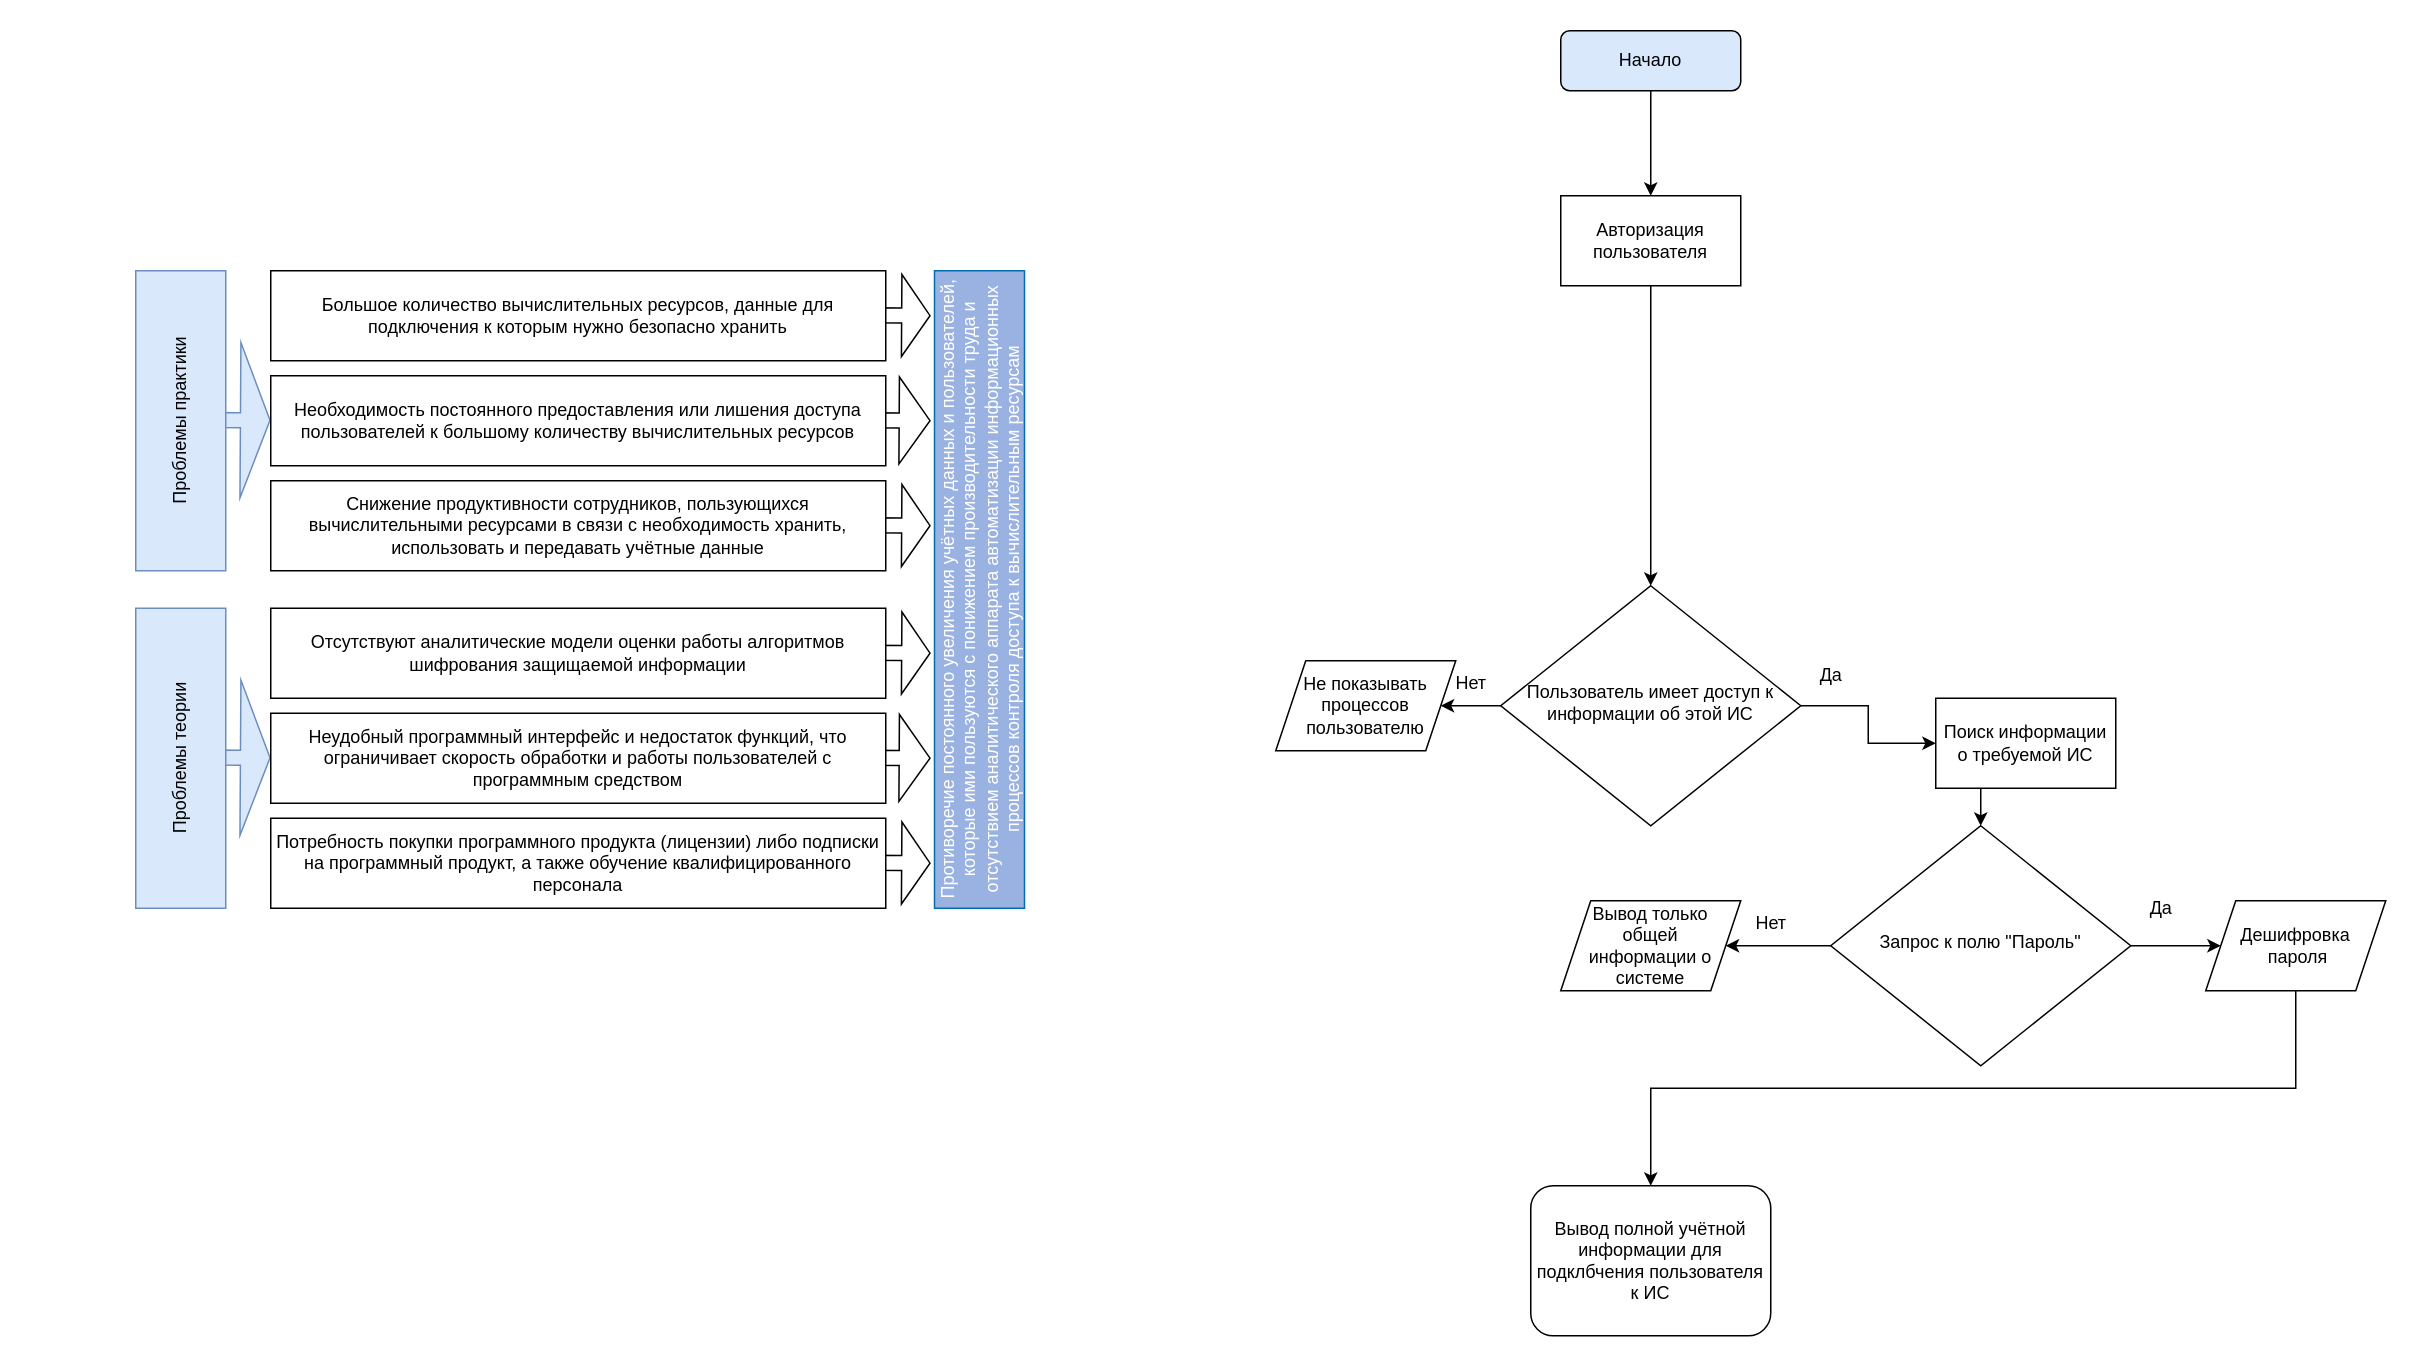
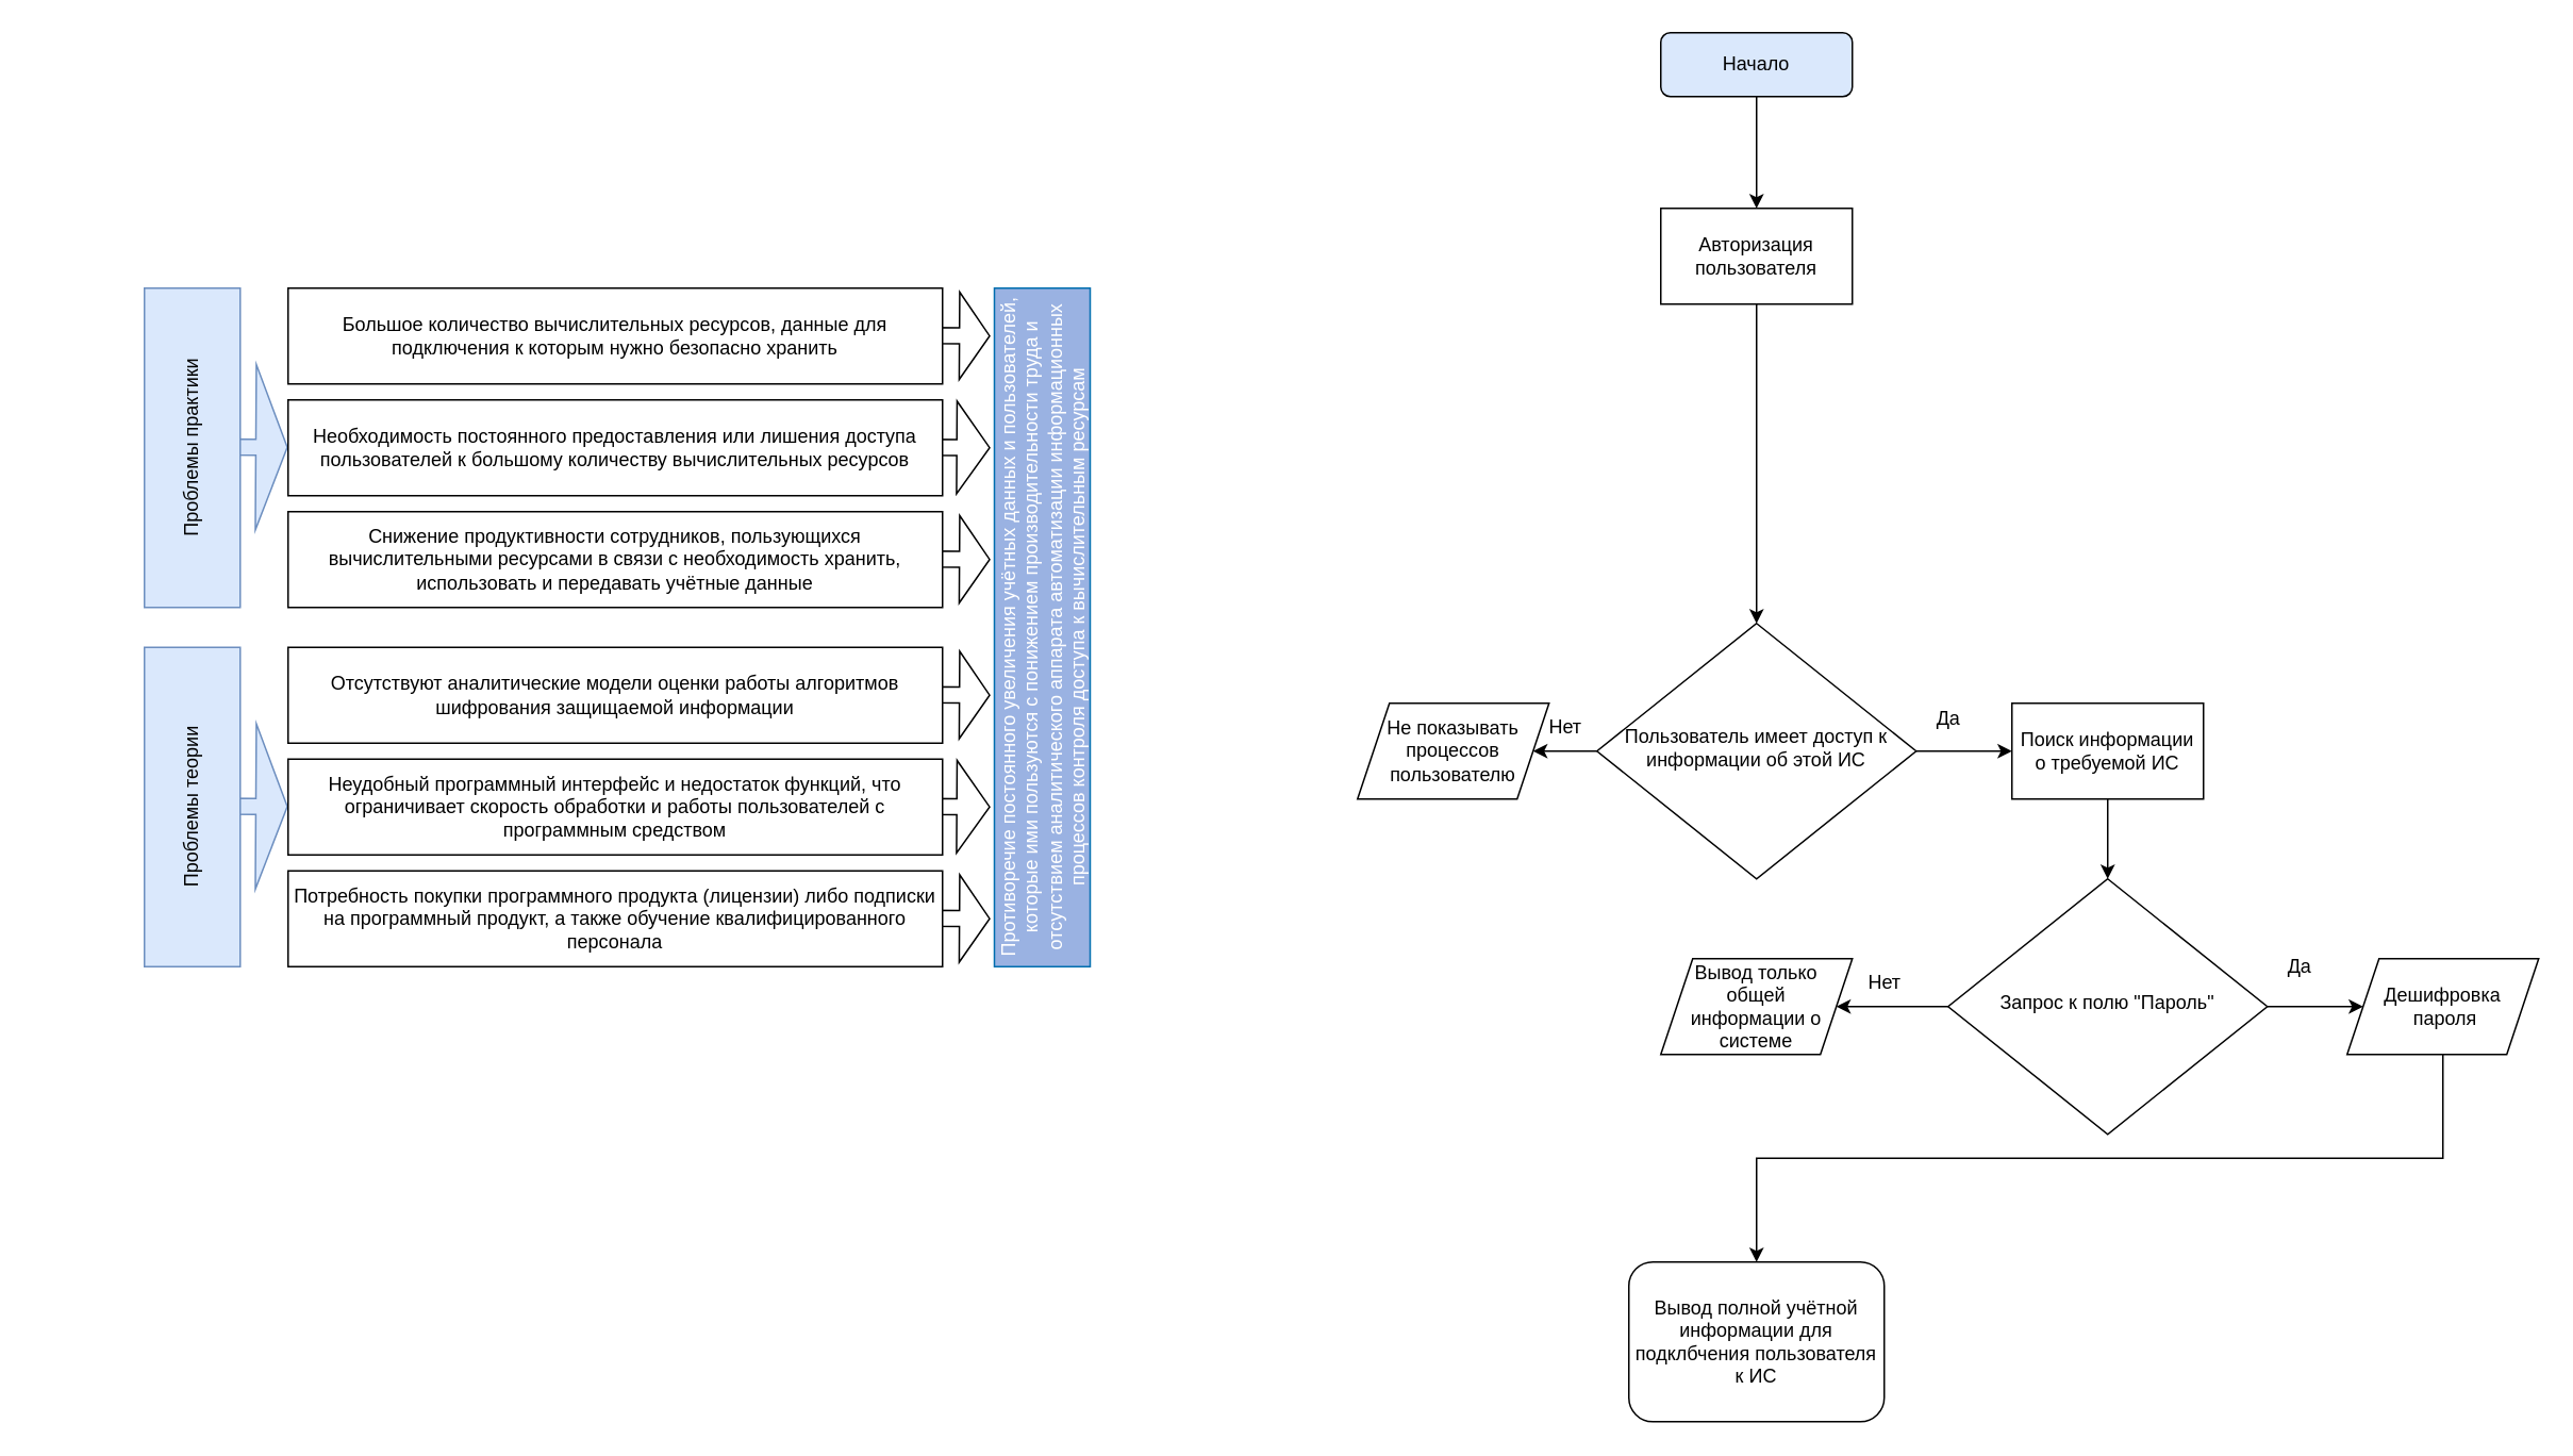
- <mxCell id="10" value="Поиск информации о требуемой ИС" style="rounded=0;whiteSpace=wrap;html=1;" vertex="1" parent="1"><mxGeometry x="1290" y="465" width="120" height="60" as="geometry" /></mxCell>
+ <mxCell id="10" value="Поиск информации о требуемой ИС" style="rounded=0;whiteSpace=wrap;html=1;" vertex="1" parent="1"><mxGeometry x="1260" y="440" width="120" height="60" as="geometry" /></mxCell>
